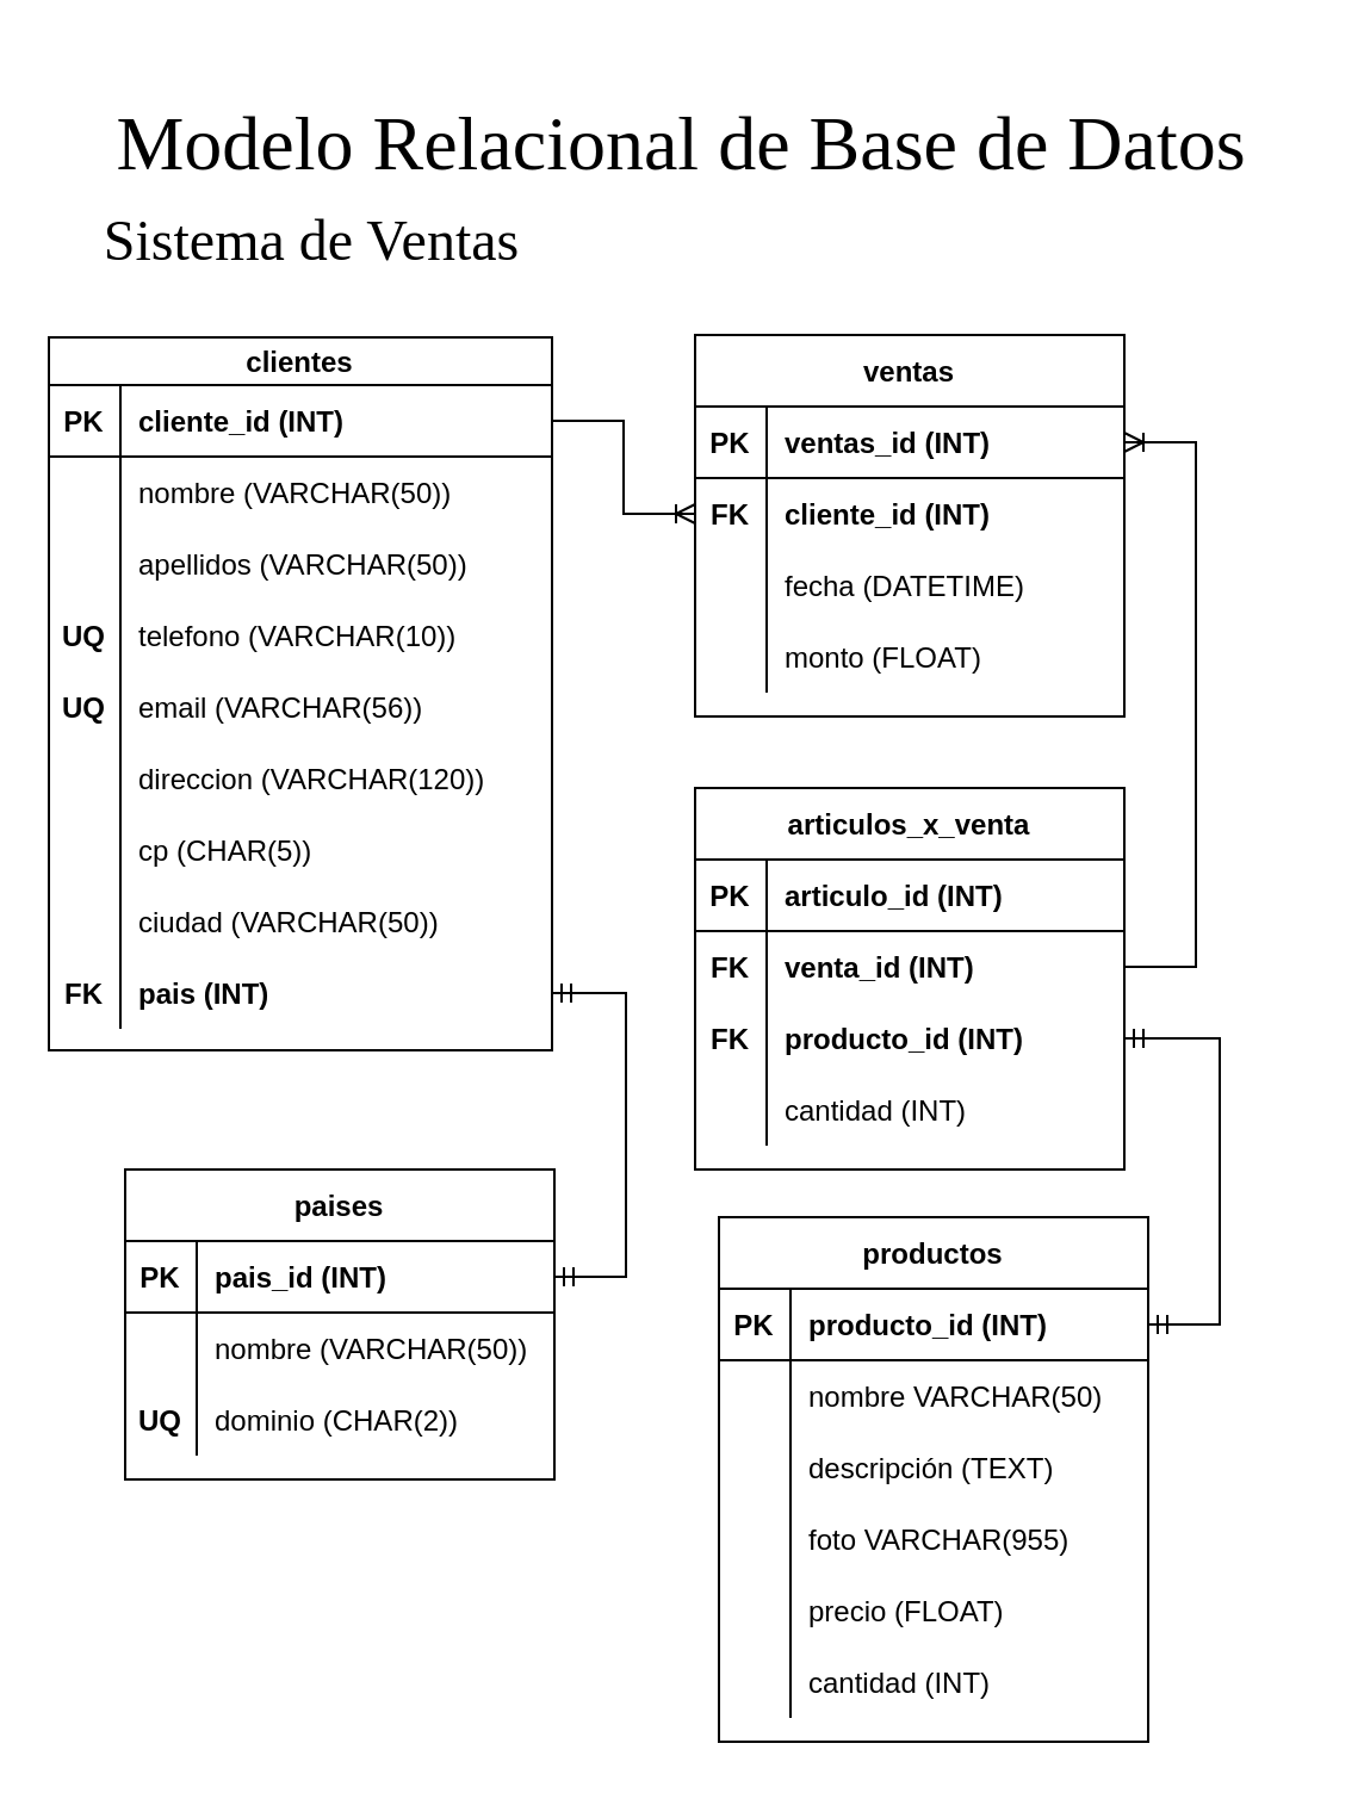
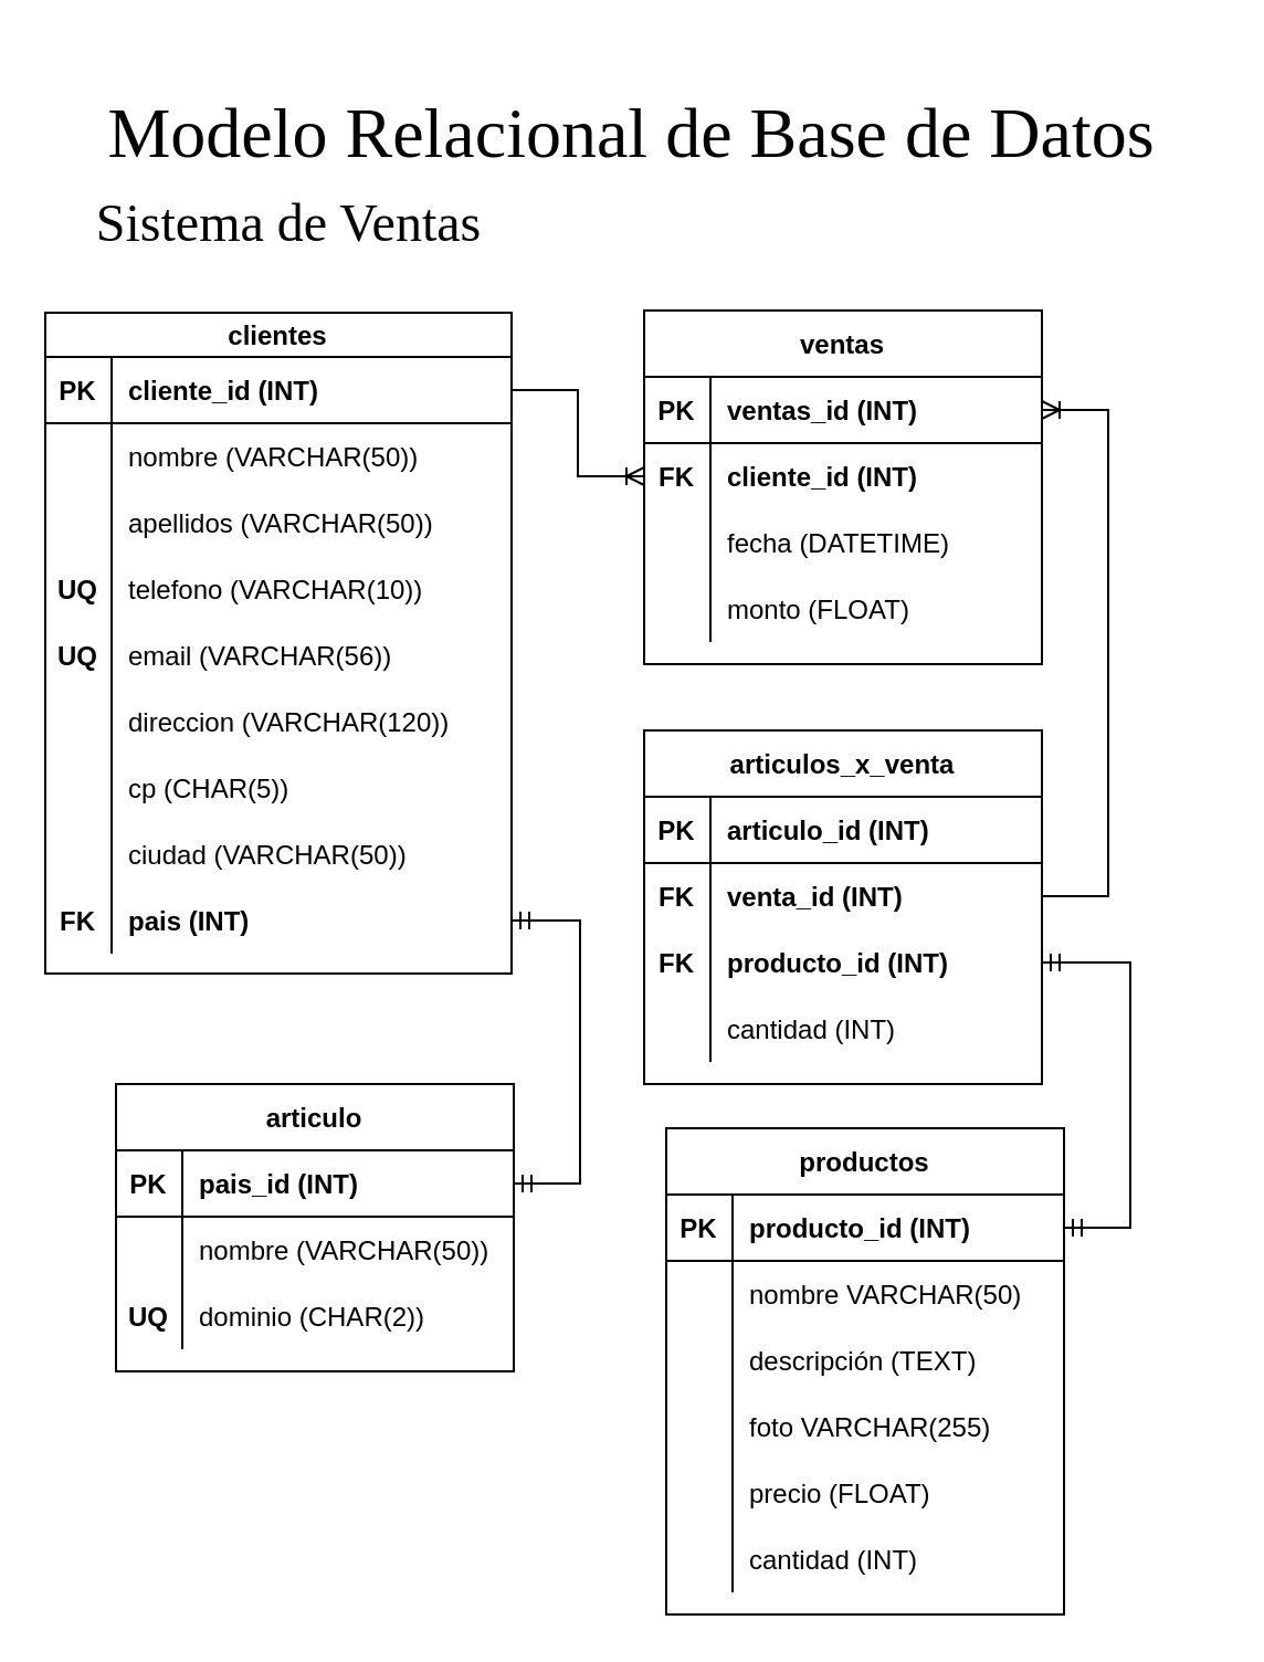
- <mxCell id="78" value="paises" style="shape=table;startSize=30;container=1;collapsible=1;childLayout=tableLayout;fixedRows=1;rowLines=0;fontStyle=1;align=center;resizeLast=1;" parent="1" vertex="1"><mxGeometry x="52" y="490" width="180" height="130" as="geometry" /></mxCell>
+ <mxCell id="78" value="articulo" style="shape=table;startSize=30;container=1;collapsible=1;childLayout=tableLayout;fixedRows=1;rowLines=0;fontStyle=1;align=center;resizeLast=1;" parent="1" vertex="1"><mxGeometry x="52" y="490" width="180" height="130" as="geometry" /></mxCell>
- <mxCell id="42" value="foto VARCHAR(955)" style="shape=partialRectangle;connectable=0;fillColor=none;top=0;left=0;bottom=0;right=0;align=left;spacingLeft=6;overflow=hidden;" parent="40" vertex="1"><mxGeometry x="30" width="150" height="30" as="geometry"><mxRectangle width="150" height="30" as="alternateBounds" /></mxGeometry></mxCell>
+ <mxCell id="42" value="foto VARCHAR(255)" style="shape=partialRectangle;connectable=0;fillColor=none;top=0;left=0;bottom=0;right=0;align=left;spacingLeft=6;overflow=hidden;" parent="40" vertex="1"><mxGeometry x="30" width="150" height="30" as="geometry"><mxRectangle width="150" height="30" as="alternateBounds" /></mxGeometry></mxCell>
